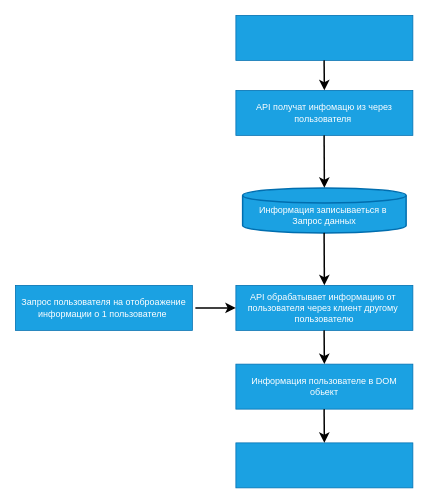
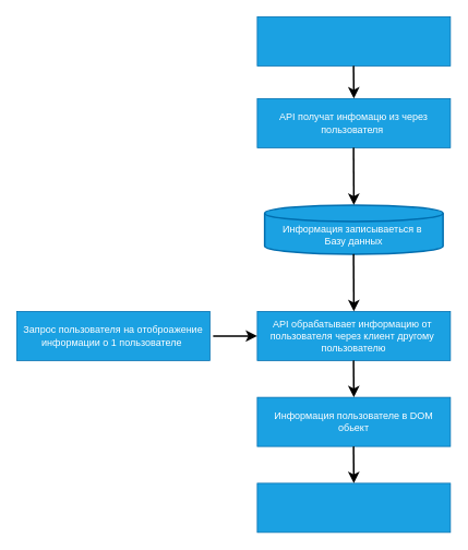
- <mxCell id="8" value="&lt;br&gt;Информация записываеться в&amp;nbsp;&lt;br&gt;Запрос данных" style="strokeWidth=2;html=1;shape=mxgraph.flowchart.database;whiteSpace=wrap;fillColor=#1ba1e2;fontColor=#ffffff;strokeColor=#006EAF;" vertex="1" parent="1"><mxGeometry x="323" y="250" width="218" height="60" as="geometry" /></mxCell>
+ <mxCell id="8" value="&lt;br&gt;Информация записываеться в&amp;nbsp;&lt;br&gt;Базу данных" style="strokeWidth=2;html=1;shape=mxgraph.flowchart.database;whiteSpace=wrap;fillColor=#1ba1e2;fontColor=#ffffff;strokeColor=#006EAF;" vertex="1" parent="1"><mxGeometry x="323" y="250" width="218" height="60" as="geometry" /></mxCell>
